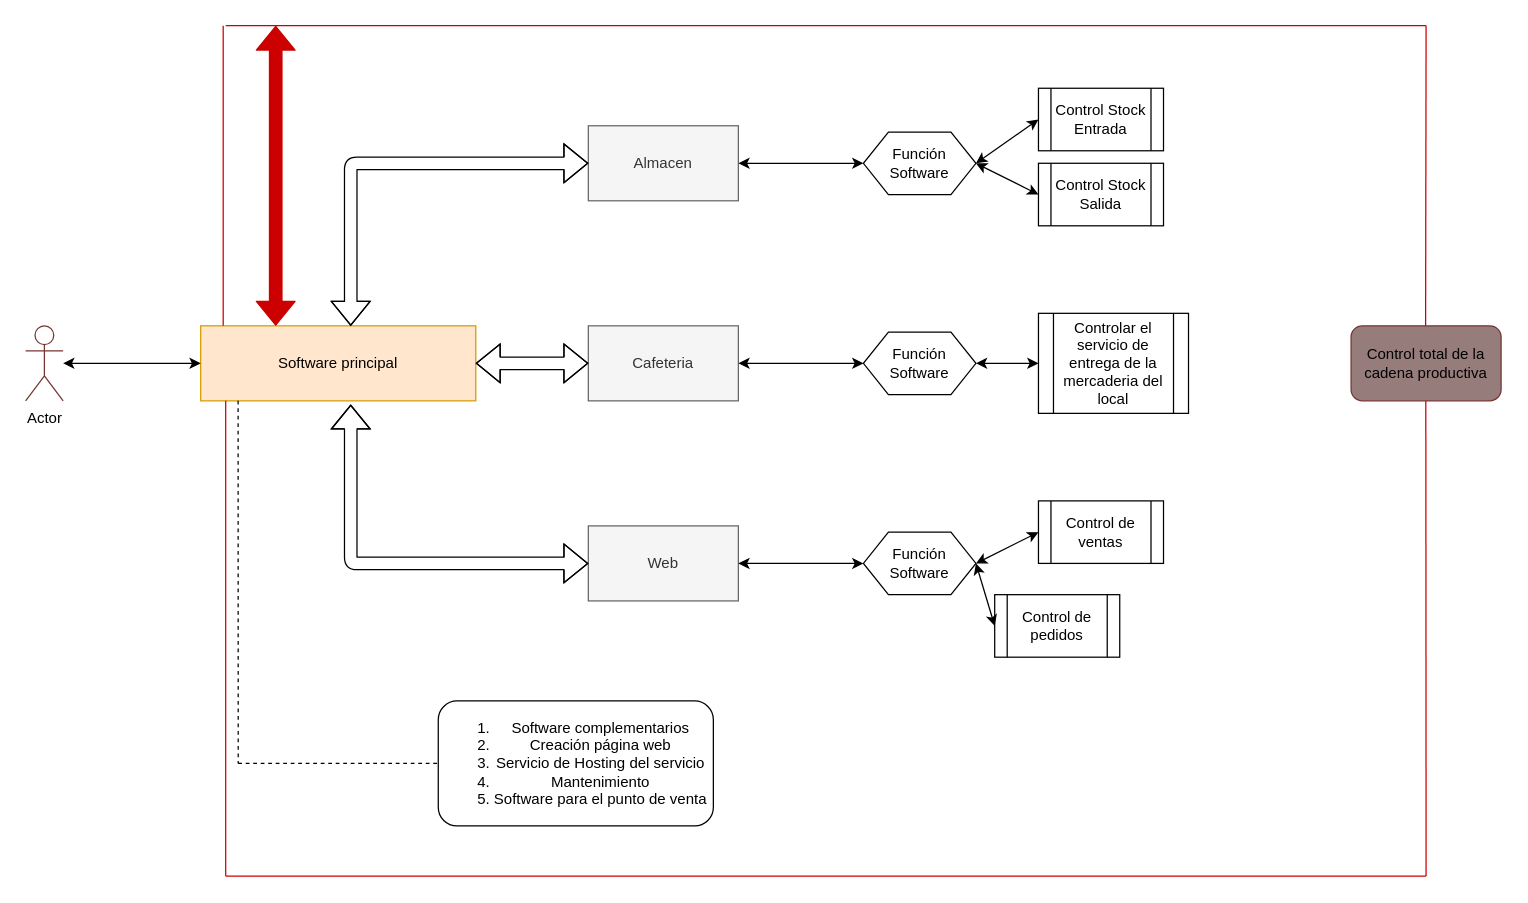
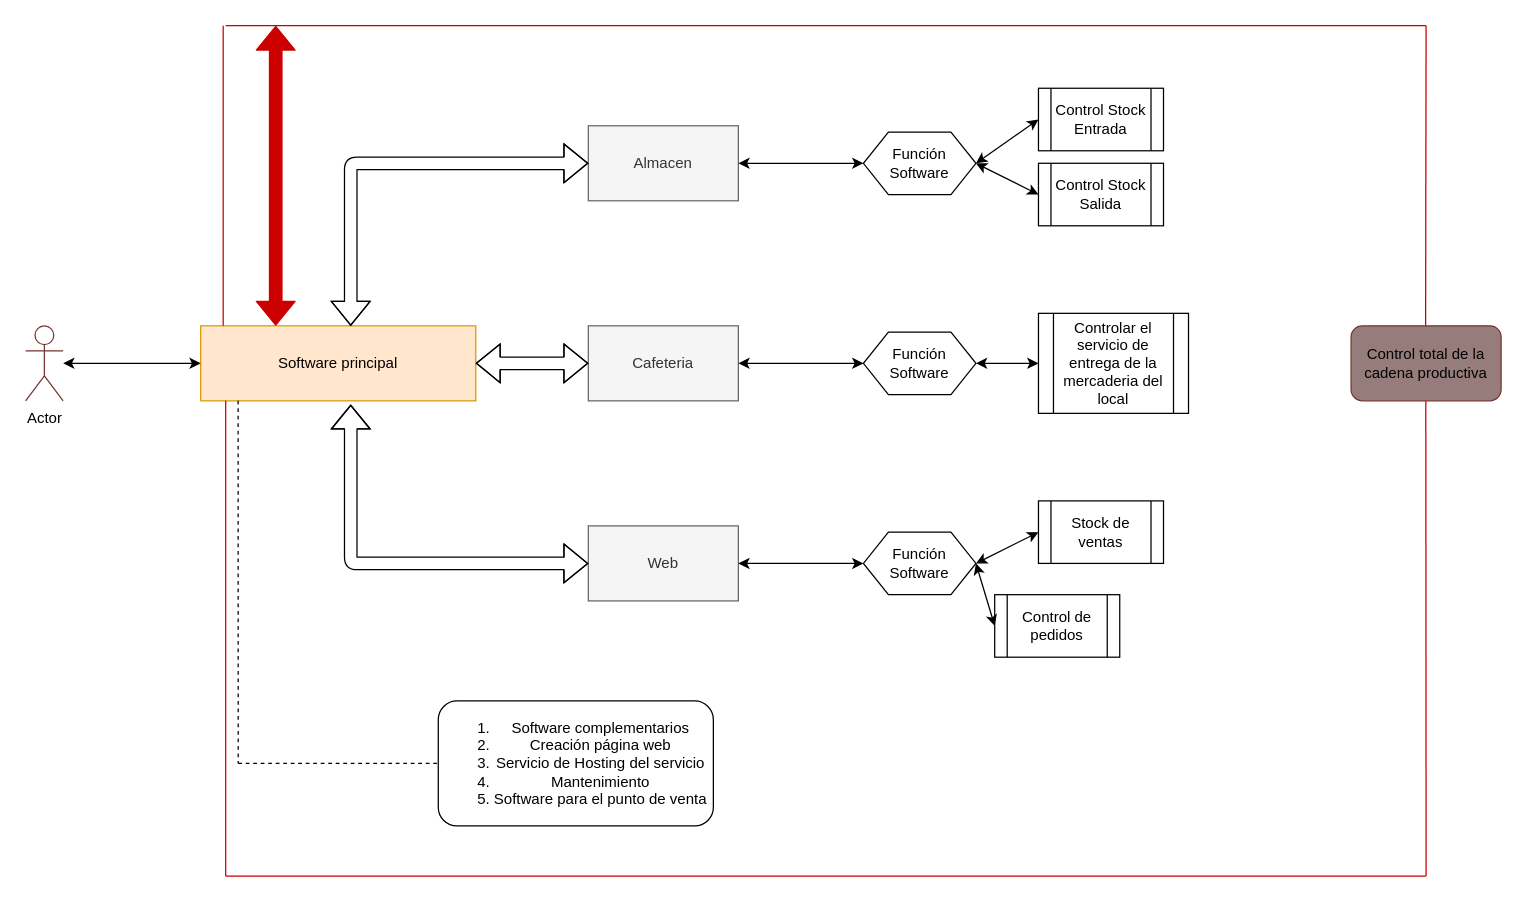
- <mxCell id="21" value="Control de ventas" style="shape=process;whiteSpace=wrap;html=1;backgroundOutline=1;" vertex="1" parent="1"><mxGeometry x="830" y="400" width="100" height="50" as="geometry" /></mxCell>
+ <mxCell id="21" value="Stock de ventas" style="shape=process;whiteSpace=wrap;html=1;backgroundOutline=1;" vertex="1" parent="1"><mxGeometry x="830" y="400" width="100" height="50" as="geometry" /></mxCell>
